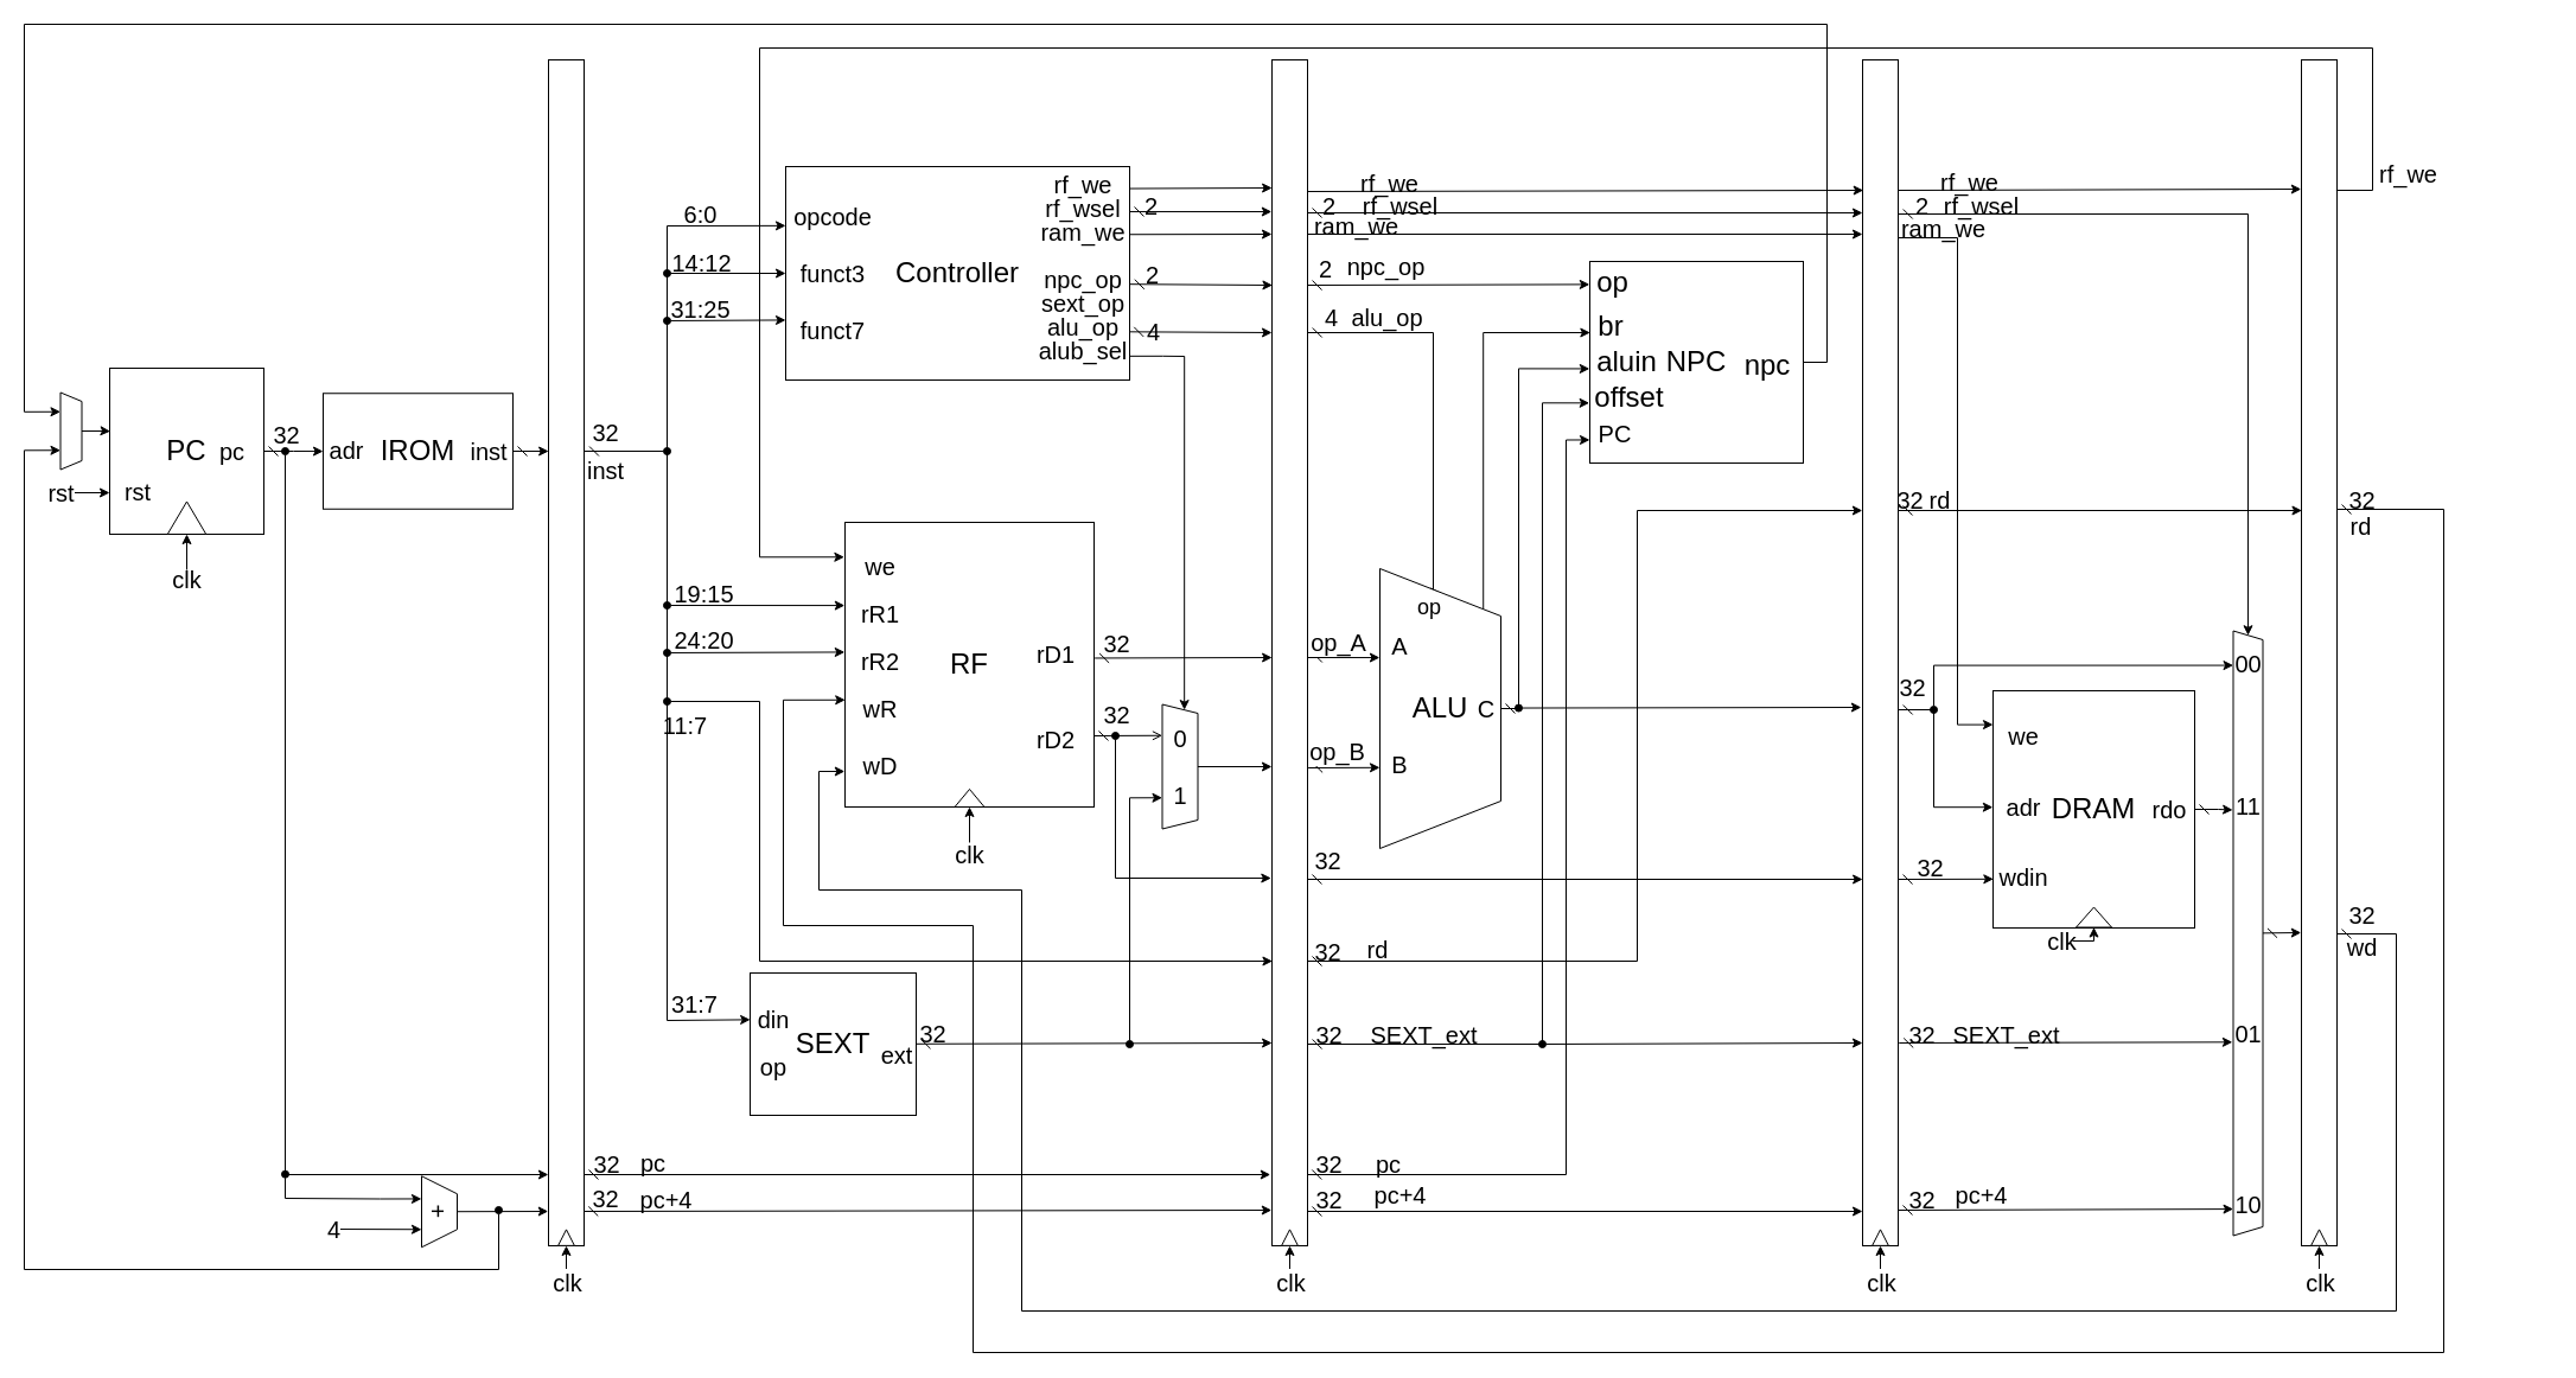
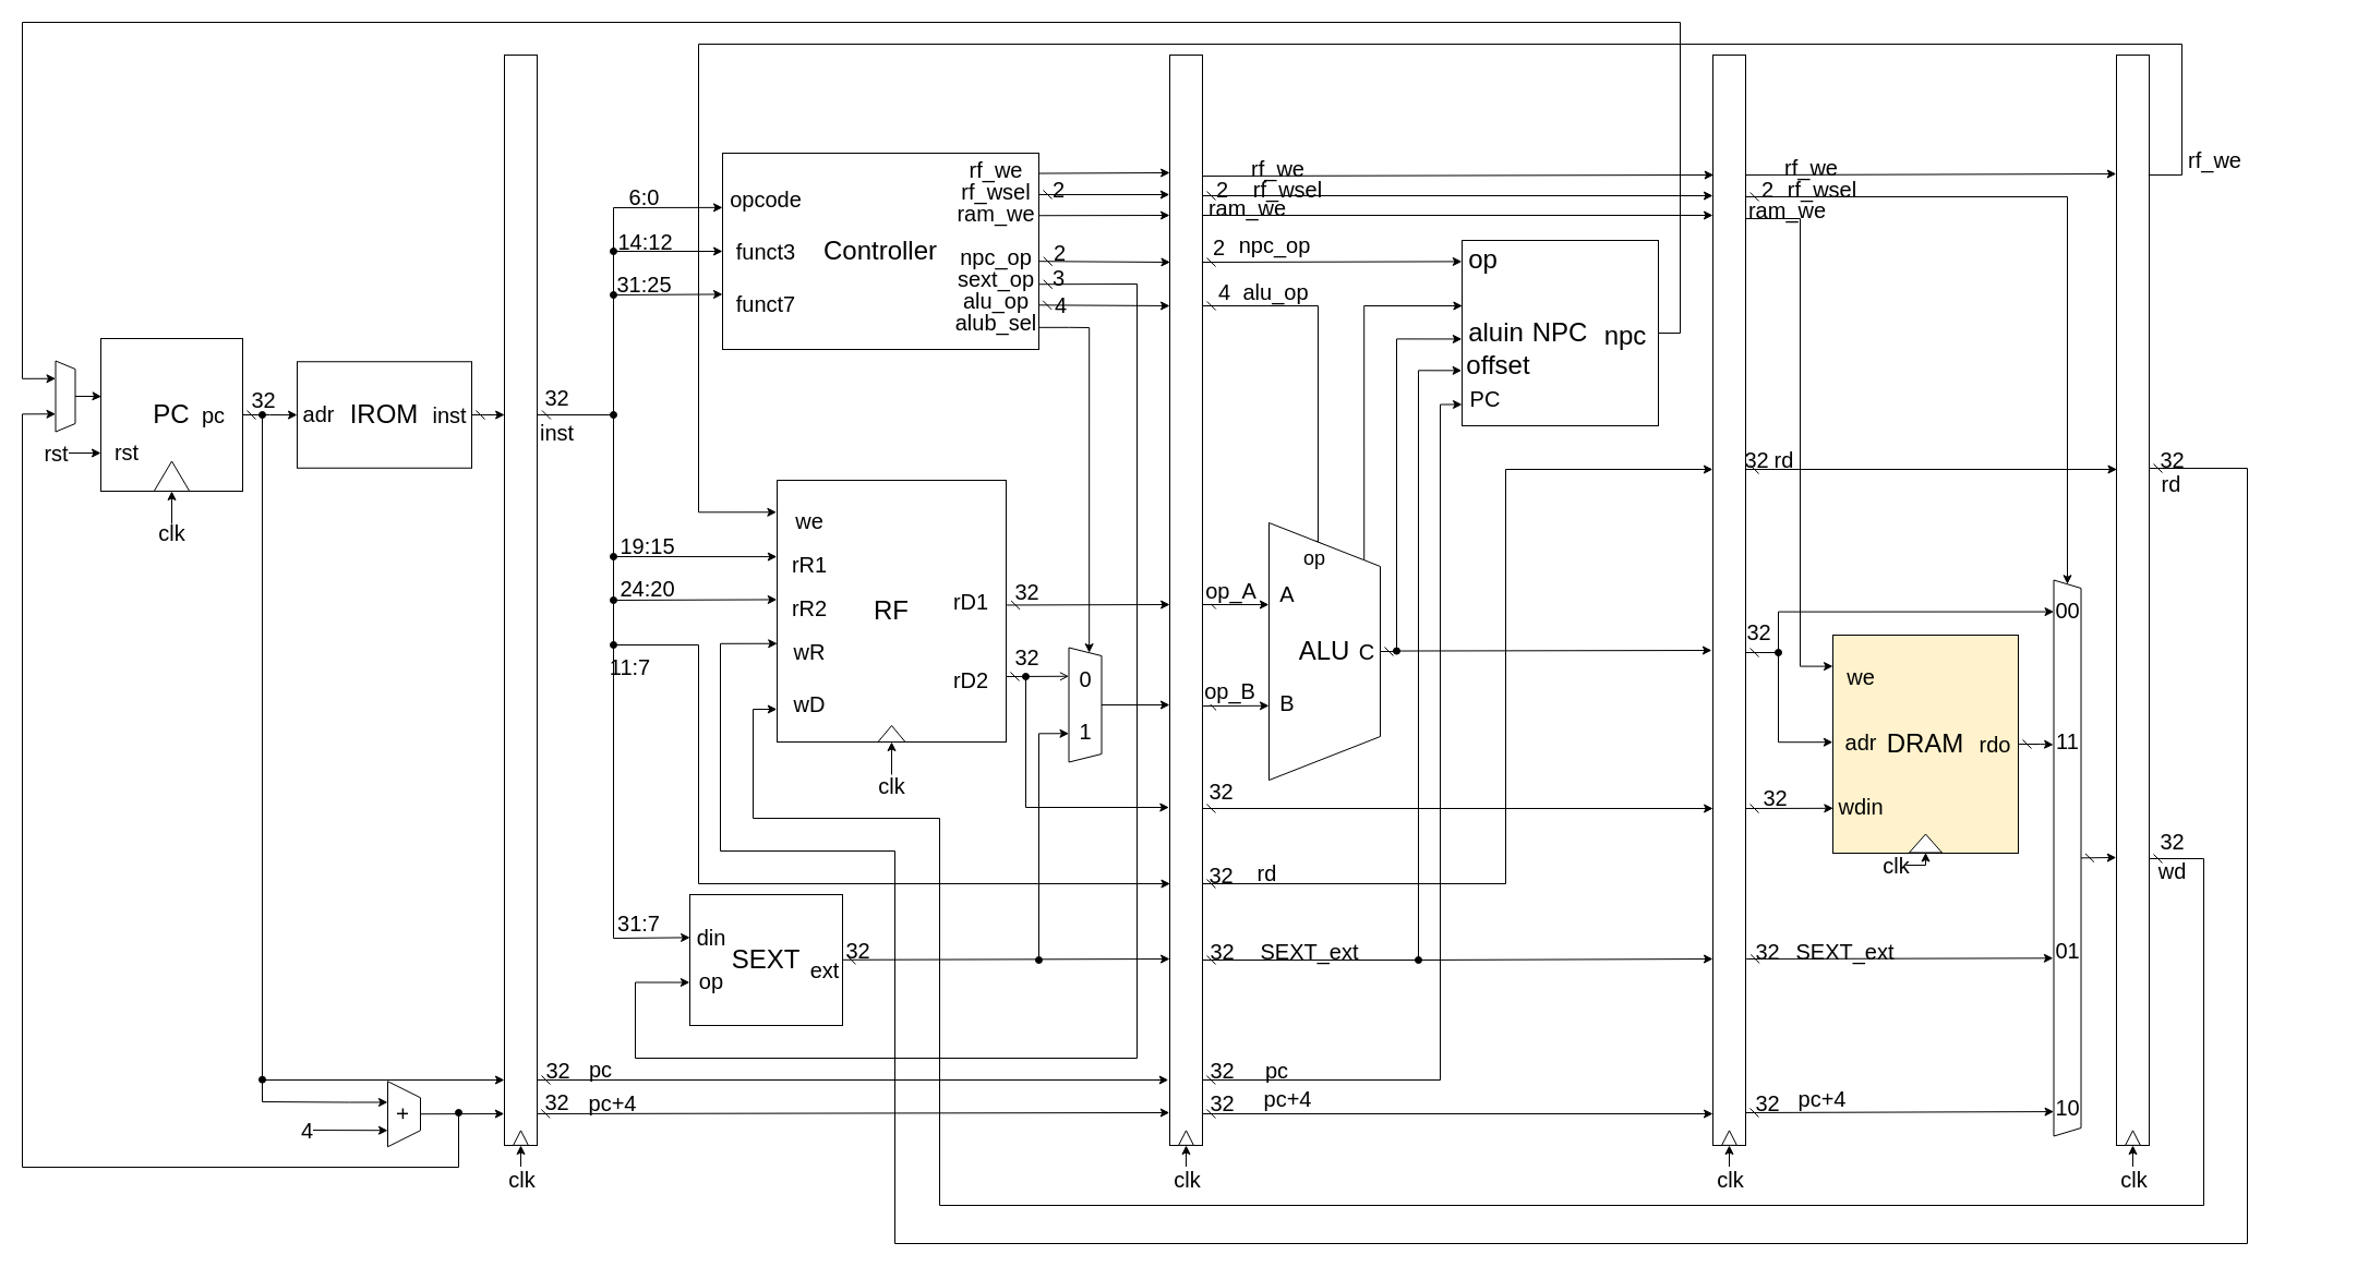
- <mxCell id="101" value="&lt;font style=&quot;font-size: 24px;&quot;&gt;br&lt;/font&gt;" style="text;html=1;strokeColor=none;fillColor=none;align=center;verticalAlign=middle;whiteSpace=wrap;rounded=0;" parent="97" vertex="1"><mxGeometry x="3" y="40" width="30" height="30" as="geometry" /></mxCell>
- <mxCell id="163" value="&lt;font style=&quot;font-size: 24px;&quot;&gt;DRAM&lt;/font&gt;" style="rounded=0;whiteSpace=wrap;html=1;" parent="162" vertex="1"><mxGeometry width="170" height="200" as="geometry" /></mxCell>
+ <mxCell id="163" value="&lt;font style=&quot;font-size: 24px;&quot;&gt;DRAM&lt;/font&gt;" style="rounded=0;whiteSpace=wrap;html=1;fillColor=#fff2cc;" parent="162" vertex="1"><mxGeometry width="170" height="200" as="geometry" /></mxCell>
+ <mxCell id="46" value="" style="endArrow=classic;html=1;rounded=0;edgeStyle=orthogonalEdgeStyle;entryX=-0.001;entryY=0.671;entryDx=0;entryDy=0;entryPerimeter=0;startArrow=dash;startFill=0;exitX=1.001;exitY=0.668;exitDx=0;exitDy=0;exitPerimeter=0;" parent="1" source="4" target="59" edge="1"><mxGeometry width="50" height="50" relative="1" as="geometry"><mxPoint x="970" y="260" as="sourcePoint" /><mxPoint x="602" y="900" as="targetPoint" /><Array as="points"><mxPoint x="970" y="260" /><mxPoint x="1042" y="260" /><mxPoint x="1042" y="970" /><mxPoint x="582" y="970" /><mxPoint x="582" y="901" /></Array></mxGeometry></mxCell>
+ <mxCell id="47" value="&lt;font style=&quot;font-size: 20px;&quot;&gt;3&lt;/font&gt;" style="edgeLabel;html=1;align=center;verticalAlign=middle;resizable=0;points=[];labelBackgroundColor=none;" parent="46" vertex="1" connectable="0"><mxGeometry x="-0.956" y="-3" relative="1" as="geometry"><mxPoint x="-13" y="-10" as="offset" /></mxGeometry></mxCell>
